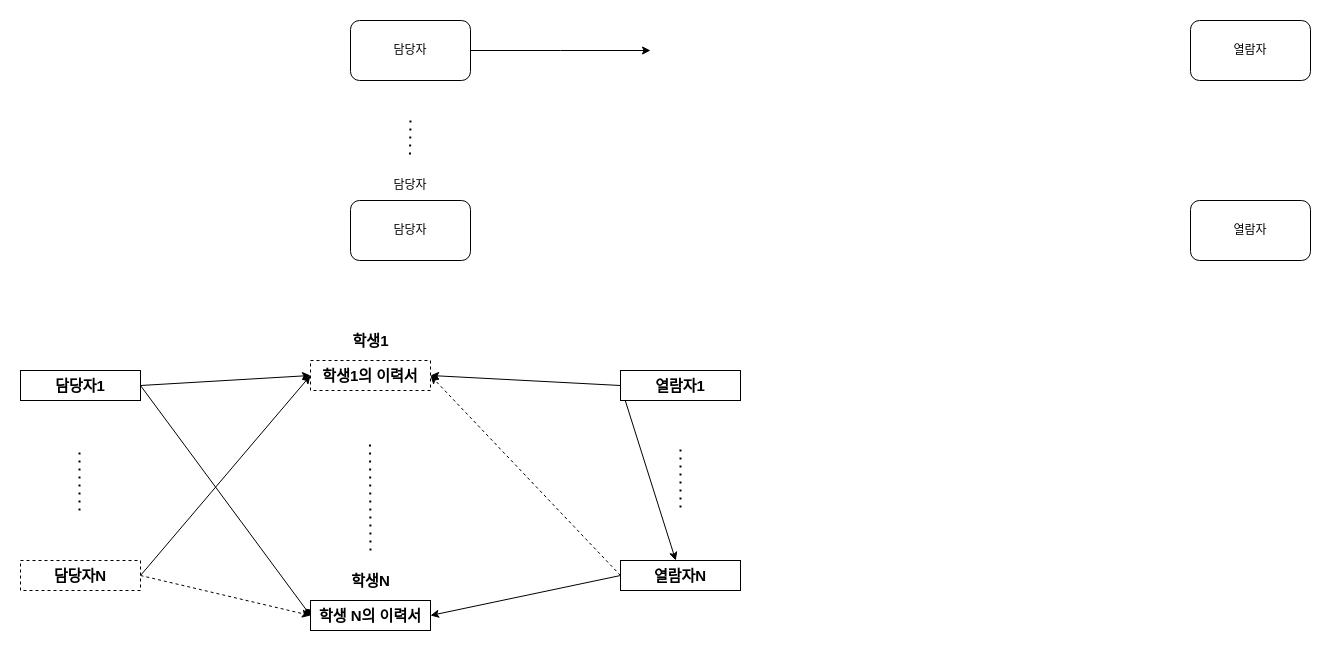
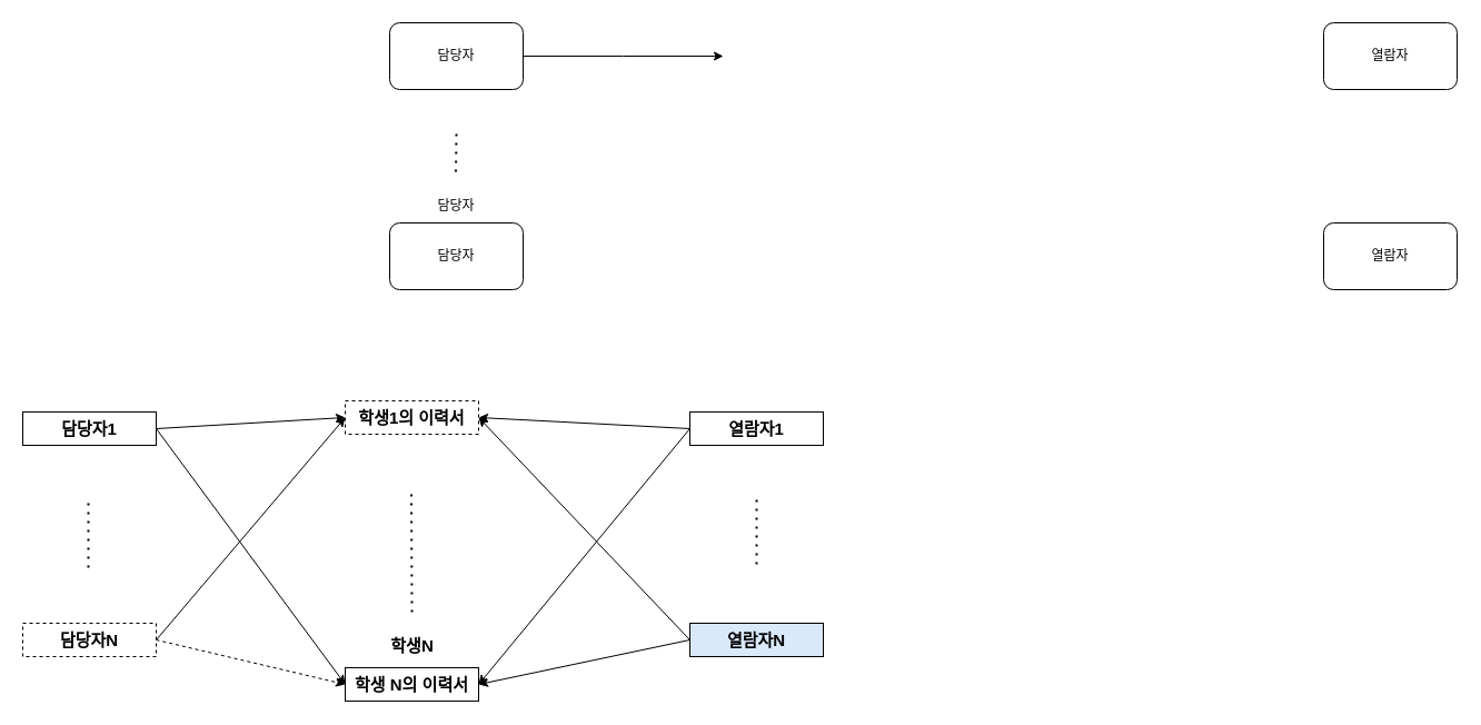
- <mxCell id="11" value="학생1" style="text;strokeColor=none;fillColor=none;html=1;fontSize=15;fontStyle=1;verticalAlign=middle;align=center;" vertex="1" parent="1"><mxGeometry x="320" y="320" width="100" height="40" as="geometry" /></mxCell>
- <mxCell id="18" value="" style="endArrow=classic;html=1;rounded=0;fontSize=15;exitX=0;exitY=0.5;exitDx=0;exitDy=0;" edge="1" parent="1" source="27" target="26"><mxGeometry width="50" height="50" relative="1" as="geometry"><mxPoint x="580" y="410" as="sourcePoint" /><mxPoint x="430" y="619" as="targetPoint" /></mxGeometry></mxCell>
+ <mxCell id="18" value="" style="endArrow=classic;html=1;rounded=0;fontSize=15;entryX=1;entryY=0.5;entryDx=0;entryDy=0;exitX=0;exitY=0.5;exitDx=0;exitDy=0;" edge="1" parent="1" source="27" target="22"><mxGeometry width="50" height="50" relative="1" as="geometry"><mxPoint x="580" y="410" as="sourcePoint" /><mxPoint x="430" y="619" as="targetPoint" /></mxGeometry></mxCell>
- <mxCell id="20" value="" style="endArrow=classic;html=1;rounded=0;fontSize=15;entryX=1;entryY=0.5;entryDx=0;entryDy=0;exitX=0;exitY=0.5;exitDx=0;exitDy=0;dashed=1;" edge="1" parent="1" source="26" target="21"><mxGeometry width="50" height="50" relative="1" as="geometry"><mxPoint x="580" y="550" as="sourcePoint" /><mxPoint x="430" y="379" as="targetPoint" /></mxGeometry></mxCell>
+ <mxCell id="20" value="" style="endArrow=classic;html=1;rounded=0;fontSize=15;entryX=1;entryY=0.5;entryDx=0;entryDy=0;exitX=0;exitY=0.5;exitDx=0;exitDy=0;" edge="1" parent="1" source="26" target="21"><mxGeometry width="50" height="50" relative="1" as="geometry"><mxPoint x="580" y="550" as="sourcePoint" /><mxPoint x="430" y="379" as="targetPoint" /></mxGeometry></mxCell>
- <mxCell id="26" value="&lt;b style=&quot;font-size: 12px&quot;&gt;&lt;font style=&quot;font-size: 15px&quot;&gt;열람자N&lt;/font&gt;&lt;/b&gt;" style="rounded=0;whiteSpace=wrap;html=1;labelBorderColor=none;fontSize=15;" vertex="1" parent="1"><mxGeometry x="620" y="560" width="120" height="30" as="geometry" /></mxCell>
+ <mxCell id="26" value="&lt;b style=&quot;font-size: 12px&quot;&gt;&lt;font style=&quot;font-size: 15px&quot;&gt;열람자N&lt;/font&gt;&lt;/b&gt;" style="rounded=0;whiteSpace=wrap;html=1;labelBorderColor=none;fontSize=15;fillColor=#dae8fc;" vertex="1" parent="1"><mxGeometry x="620" y="560" width="120" height="30" as="geometry" /></mxCell>
- <mxCell id="15" value="" style="endArrow=diamond;html=1;rounded=0;fontSize=15;exitX=1;exitY=0.5;exitDx=0;exitDy=0;entryX=0;entryY=0.5;entryDx=0;entryDy=0;" edge="1" parent="1" source="25" target="22"><mxGeometry width="50" height="50" relative="1" as="geometry"><mxPoint x="150" y="410" as="sourcePoint" /><mxPoint x="310" y="619" as="targetPoint" /></mxGeometry></mxCell>
+ <mxCell id="15" value="" style="endArrow=classic;html=1;rounded=0;fontSize=15;exitX=1;exitY=0.5;exitDx=0;exitDy=0;entryX=0;entryY=0.5;entryDx=0;entryDy=0;" edge="1" parent="1" source="25" target="22"><mxGeometry width="50" height="50" relative="1" as="geometry"><mxPoint x="150" y="410" as="sourcePoint" /><mxPoint x="310" y="619" as="targetPoint" /></mxGeometry></mxCell>
